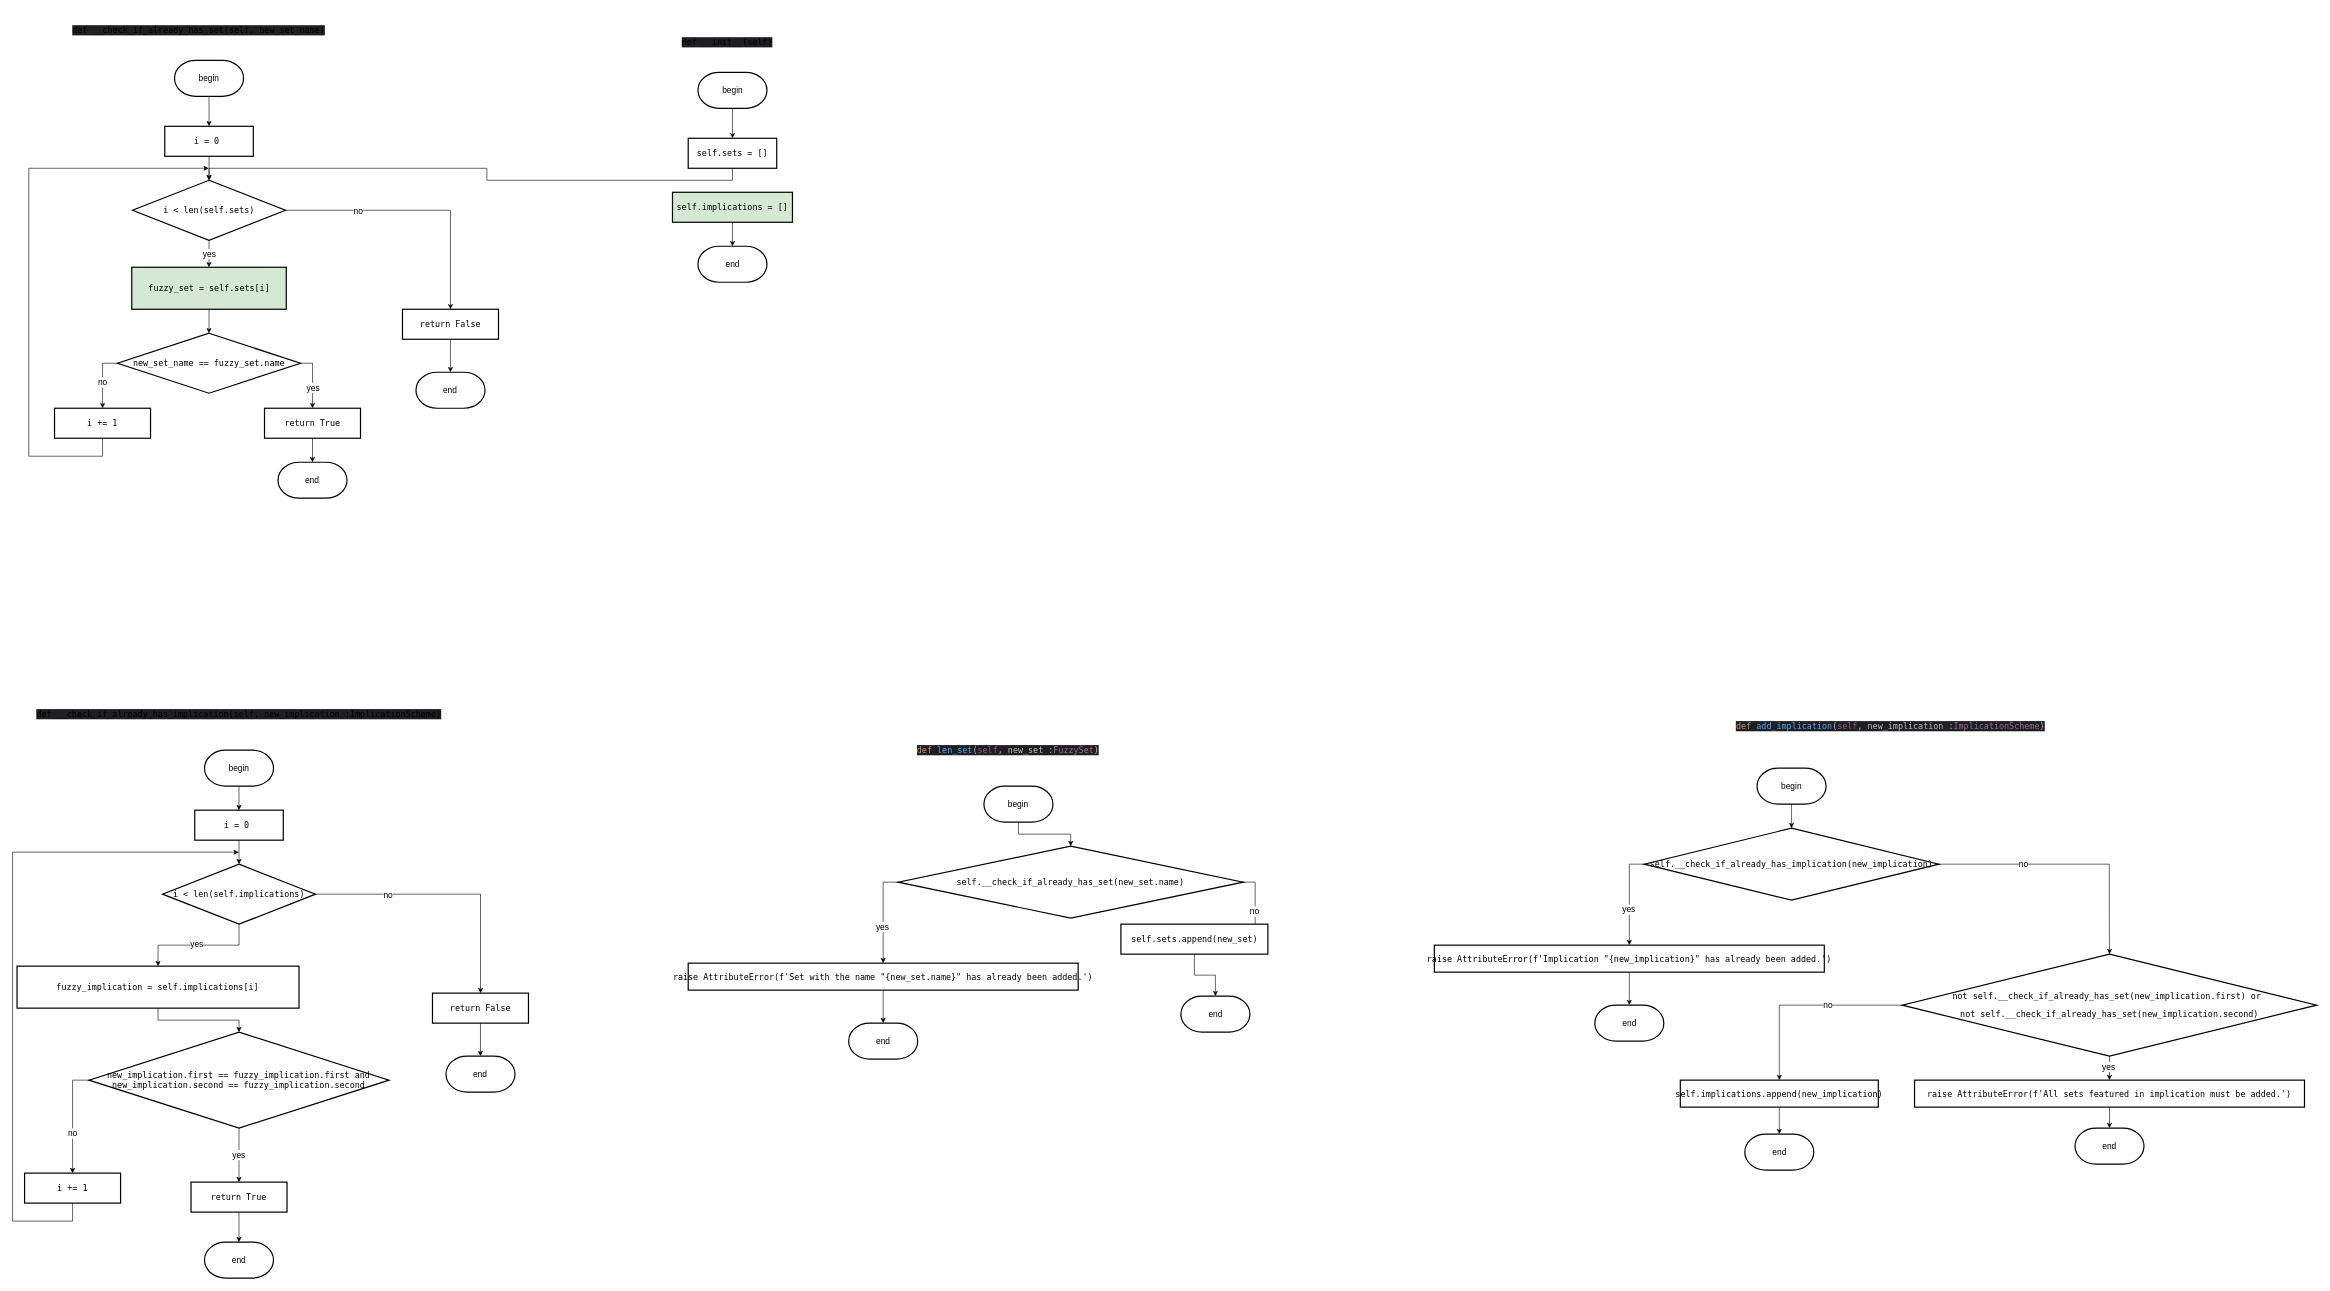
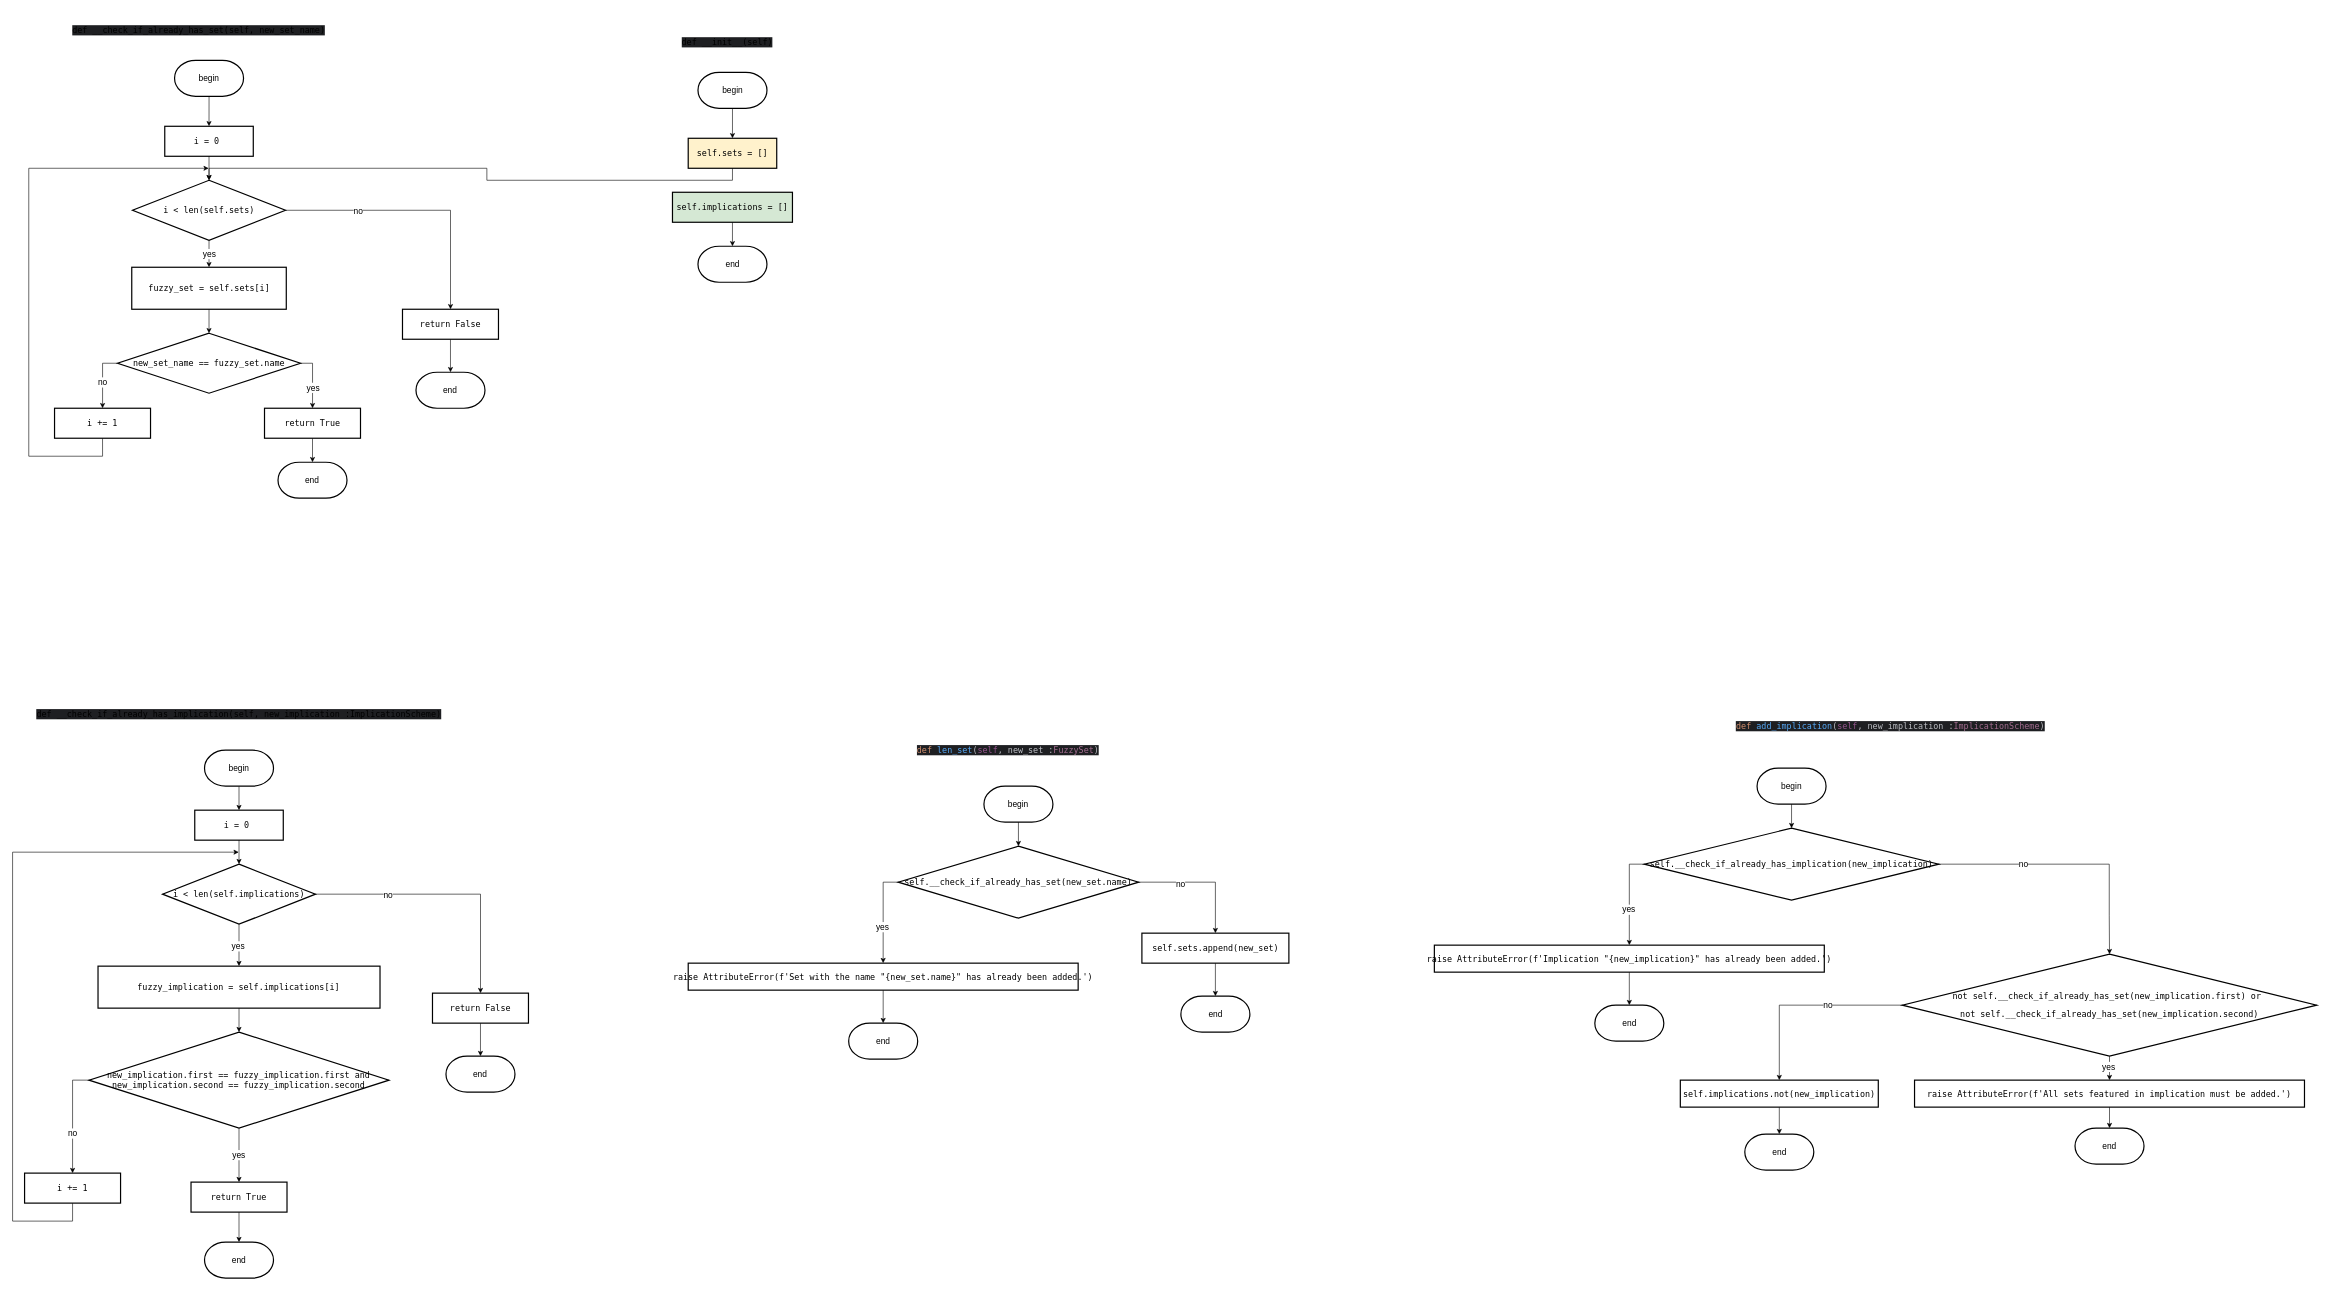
- <mxCell id="28" value="&lt;div&gt;&lt;pre style=&quot;font-family: &amp;quot;JetBrains Mono&amp;quot;, monospace;&quot;&gt;&lt;pre style=&quot;font-family: &amp;quot;JetBrains Mono&amp;quot;, monospace;&quot;&gt;&lt;pre style=&quot;font-family: &amp;quot;JetBrains Mono&amp;quot;, monospace;&quot;&gt;&lt;pre style=&quot;font-family: &amp;quot;JetBrains Mono&amp;quot;, monospace;&quot;&gt;&lt;pre style=&quot;font-family: &amp;quot;JetBrains Mono&amp;quot;, monospace;&quot;&gt;&lt;pre style=&quot;font-family: &amp;quot;JetBrains Mono&amp;quot;, monospace;&quot;&gt;&lt;pre style=&quot;font-family: &amp;quot;JetBrains Mono&amp;quot;, monospace;&quot;&gt;&lt;pre style=&quot;font-family: &amp;quot;JetBrains Mono&amp;quot;, monospace;&quot;&gt;&lt;pre style=&quot;font-family: &amp;quot;JetBrains Mono&amp;quot;, monospace;&quot;&gt;&lt;font&gt;self.sets = []&lt;/font&gt;&lt;/pre&gt;&lt;/pre&gt;&lt;/pre&gt;&lt;/pre&gt;&lt;/pre&gt;&lt;/pre&gt;&lt;/pre&gt;&lt;/pre&gt;&lt;/pre&gt;&lt;/div&gt;" style="rounded=0;whiteSpace=wrap;html=1;absoluteArcSize=1;arcSize=14;strokeWidth=2;fontSize=14;labelBackgroundColor=none;fontColor=default;" parent="1" vertex="1"><mxGeometry x="1146.23" y="230" width="147.55" height="50" as="geometry" /></mxCell>
+ <mxCell id="28" value="&lt;div&gt;&lt;pre style=&quot;font-family: &amp;quot;JetBrains Mono&amp;quot;, monospace;&quot;&gt;&lt;pre style=&quot;font-family: &amp;quot;JetBrains Mono&amp;quot;, monospace;&quot;&gt;&lt;pre style=&quot;font-family: &amp;quot;JetBrains Mono&amp;quot;, monospace;&quot;&gt;&lt;pre style=&quot;font-family: &amp;quot;JetBrains Mono&amp;quot;, monospace;&quot;&gt;&lt;pre style=&quot;font-family: &amp;quot;JetBrains Mono&amp;quot;, monospace;&quot;&gt;&lt;pre style=&quot;font-family: &amp;quot;JetBrains Mono&amp;quot;, monospace;&quot;&gt;&lt;pre style=&quot;font-family: &amp;quot;JetBrains Mono&amp;quot;, monospace;&quot;&gt;&lt;pre style=&quot;font-family: &amp;quot;JetBrains Mono&amp;quot;, monospace;&quot;&gt;&lt;pre style=&quot;font-family: &amp;quot;JetBrains Mono&amp;quot;, monospace;&quot;&gt;&lt;font&gt;self.sets = []&lt;/font&gt;&lt;/pre&gt;&lt;/pre&gt;&lt;/pre&gt;&lt;/pre&gt;&lt;/pre&gt;&lt;/pre&gt;&lt;/pre&gt;&lt;/pre&gt;&lt;/pre&gt;&lt;/div&gt;" style="rounded=0;whiteSpace=wrap;html=1;absoluteArcSize=1;arcSize=14;strokeWidth=2;fontSize=14;labelBackgroundColor=none;fontColor=default;fillColor=#fff2cc;" parent="1" vertex="1"><mxGeometry x="1146.23" y="230" width="147.55" height="50" as="geometry" /></mxCell>
- <mxCell id="95" value="&lt;div&gt;&lt;pre&gt;&lt;pre&gt;&lt;pre&gt;&lt;pre&gt;&lt;pre&gt;&lt;pre&gt;&lt;pre&gt;&lt;pre&gt;&lt;pre&gt;&lt;font&gt;&lt;font face=&quot;JetBrains Mono, monospace&quot;&gt;fuzzy_set &lt;/font&gt;&lt;font face=&quot;JetBrains Mono, monospace&quot;&gt;= &lt;/font&gt;self.sets[i]&lt;/font&gt;&lt;font face=&quot;JetBrains Mono, monospace&quot;&gt;&lt;/font&gt;&lt;/pre&gt;&lt;/pre&gt;&lt;/pre&gt;&lt;/pre&gt;&lt;/pre&gt;&lt;/pre&gt;&lt;/pre&gt;&lt;/pre&gt;&lt;/pre&gt;&lt;/div&gt;" style="rounded=0;whiteSpace=wrap;html=1;absoluteArcSize=1;arcSize=14;strokeWidth=2;fontSize=14;labelBackgroundColor=none;fontColor=default;fillColor=#d5e8d4;" parent="1" vertex="1"><mxGeometry x="218.66" y="445" width="257.58" height="70" as="geometry" /></mxCell>
+ <mxCell id="95" value="&lt;div&gt;&lt;pre&gt;&lt;pre&gt;&lt;pre&gt;&lt;pre&gt;&lt;pre&gt;&lt;pre&gt;&lt;pre&gt;&lt;pre&gt;&lt;pre&gt;&lt;font&gt;&lt;font face=&quot;JetBrains Mono, monospace&quot;&gt;fuzzy_set &lt;/font&gt;&lt;font face=&quot;JetBrains Mono, monospace&quot;&gt;= &lt;/font&gt;self.sets[i]&lt;/font&gt;&lt;font face=&quot;JetBrains Mono, monospace&quot;&gt;&lt;/font&gt;&lt;/pre&gt;&lt;/pre&gt;&lt;/pre&gt;&lt;/pre&gt;&lt;/pre&gt;&lt;/pre&gt;&lt;/pre&gt;&lt;/pre&gt;&lt;/pre&gt;&lt;/div&gt;" style="rounded=0;whiteSpace=wrap;html=1;absoluteArcSize=1;arcSize=14;strokeWidth=2;fontSize=14;labelBackgroundColor=none;fontColor=default;" parent="1" vertex="1"><mxGeometry x="218.66" y="445" width="257.58" height="70" as="geometry" /></mxCell>
- <mxCell id="64" value="&lt;div&gt;&lt;pre style=&quot;font-family: &amp;quot;JetBrains Mono&amp;quot;, monospace;&quot;&gt;&lt;font&gt;self.__check_if_already_has_set(new_set.name)&lt;/font&gt;&lt;/pre&gt;&lt;/div&gt;" style="strokeWidth=2;html=1;shape=mxgraph.flowchart.decision;whiteSpace=wrap;fontSize=14;labelBackgroundColor=none;fontColor=default;" parent="1" vertex="1"><mxGeometry x="1496.27" y="1410" width="575" height="120" as="geometry" /></mxCell>
+ <mxCell id="64" value="&lt;div&gt;&lt;pre style=&quot;font-family: &amp;quot;JetBrains Mono&amp;quot;, monospace;&quot;&gt;&lt;font&gt;self.__check_if_already_has_set(new_set.name)&lt;/font&gt;&lt;/pre&gt;&lt;/div&gt;" style="strokeWidth=2;html=1;shape=mxgraph.flowchart.decision;whiteSpace=wrap;fontSize=14;labelBackgroundColor=none;fontColor=default;" parent="1" vertex="1"><mxGeometry x="1496.27" y="1410" width="400.82" height="120" as="geometry" /></mxCell>
- <mxCell id="66" value="&lt;div&gt;&lt;pre style=&quot;font-family: &amp;quot;JetBrains Mono&amp;quot;, monospace;&quot;&gt;&lt;pre style=&quot;font-family: &amp;quot;JetBrains Mono&amp;quot;, monospace;&quot;&gt;&lt;pre style=&quot;font-family: &amp;quot;JetBrains Mono&amp;quot;, monospace;&quot;&gt;&lt;pre style=&quot;font-family: &amp;quot;JetBrains Mono&amp;quot;, monospace;&quot;&gt;&lt;pre style=&quot;font-family: &amp;quot;JetBrains Mono&amp;quot;, monospace;&quot;&gt;&lt;pre style=&quot;font-family: &amp;quot;JetBrains Mono&amp;quot;, monospace;&quot;&gt;&lt;pre style=&quot;font-family: &amp;quot;JetBrains Mono&amp;quot;, monospace;&quot;&gt;&lt;pre style=&quot;font-family: &amp;quot;JetBrains Mono&amp;quot;, monospace;&quot;&gt;&lt;pre style=&quot;font-family: &amp;quot;JetBrains Mono&amp;quot;, monospace;&quot;&gt;&lt;font&gt;self.sets.append(new_set)&lt;/font&gt;&lt;/pre&gt;&lt;/pre&gt;&lt;/pre&gt;&lt;/pre&gt;&lt;/pre&gt;&lt;/pre&gt;&lt;/pre&gt;&lt;/pre&gt;&lt;/pre&gt;&lt;/div&gt;" style="rounded=0;whiteSpace=wrap;html=1;absoluteArcSize=1;arcSize=14;strokeWidth=2;fontSize=14;labelBackgroundColor=none;fontColor=default;" parent="1" vertex="1"><mxGeometry x="1867.5" y="1540" width="245" height="50" as="geometry" /></mxCell>
+ <mxCell id="66" value="&lt;div&gt;&lt;pre style=&quot;font-family: &amp;quot;JetBrains Mono&amp;quot;, monospace;&quot;&gt;&lt;pre style=&quot;font-family: &amp;quot;JetBrains Mono&amp;quot;, monospace;&quot;&gt;&lt;pre style=&quot;font-family: &amp;quot;JetBrains Mono&amp;quot;, monospace;&quot;&gt;&lt;pre style=&quot;font-family: &amp;quot;JetBrains Mono&amp;quot;, monospace;&quot;&gt;&lt;pre style=&quot;font-family: &amp;quot;JetBrains Mono&amp;quot;, monospace;&quot;&gt;&lt;pre style=&quot;font-family: &amp;quot;JetBrains Mono&amp;quot;, monospace;&quot;&gt;&lt;pre style=&quot;font-family: &amp;quot;JetBrains Mono&amp;quot;, monospace;&quot;&gt;&lt;pre style=&quot;font-family: &amp;quot;JetBrains Mono&amp;quot;, monospace;&quot;&gt;&lt;pre style=&quot;font-family: &amp;quot;JetBrains Mono&amp;quot;, monospace;&quot;&gt;&lt;font&gt;self.sets.append(new_set)&lt;/font&gt;&lt;/pre&gt;&lt;/pre&gt;&lt;/pre&gt;&lt;/pre&gt;&lt;/pre&gt;&lt;/pre&gt;&lt;/pre&gt;&lt;/pre&gt;&lt;/pre&gt;&lt;/div&gt;" style="rounded=0;whiteSpace=wrap;html=1;absoluteArcSize=1;arcSize=14;strokeWidth=2;fontSize=14;labelBackgroundColor=none;fontColor=default;" parent="1" vertex="1"><mxGeometry x="1902.5" y="1555" width="245" height="50" as="geometry" /></mxCell>
- <mxCell id="51" value="&lt;div&gt;&lt;pre&gt;&lt;pre&gt;&lt;pre&gt;&lt;pre&gt;&lt;pre&gt;&lt;pre&gt;&lt;pre&gt;&lt;pre&gt;&lt;pre&gt;&lt;font&gt;&lt;font face=&quot;JetBrains Mono, monospace&quot;&gt;fuzzy_implication = &lt;/font&gt;self.implications[i]&lt;/font&gt;&lt;font face=&quot;JetBrains Mono, monospace&quot;&gt;&lt;/font&gt;&lt;/pre&gt;&lt;/pre&gt;&lt;/pre&gt;&lt;/pre&gt;&lt;/pre&gt;&lt;/pre&gt;&lt;/pre&gt;&lt;/pre&gt;&lt;/pre&gt;&lt;/div&gt;" style="rounded=0;whiteSpace=wrap;html=1;absoluteArcSize=1;arcSize=14;strokeWidth=2;fontSize=14;labelBackgroundColor=none;fontColor=default;" parent="1" vertex="1"><mxGeometry x="27.43" y="1610" width="470.05" height="70" as="geometry" /></mxCell>
+ <mxCell id="51" value="&lt;div&gt;&lt;pre&gt;&lt;pre&gt;&lt;pre&gt;&lt;pre&gt;&lt;pre&gt;&lt;pre&gt;&lt;pre&gt;&lt;pre&gt;&lt;pre&gt;&lt;font&gt;&lt;font face=&quot;JetBrains Mono, monospace&quot;&gt;fuzzy_implication = &lt;/font&gt;self.implications[i]&lt;/font&gt;&lt;font face=&quot;JetBrains Mono, monospace&quot;&gt;&lt;/font&gt;&lt;/pre&gt;&lt;/pre&gt;&lt;/pre&gt;&lt;/pre&gt;&lt;/pre&gt;&lt;/pre&gt;&lt;/pre&gt;&lt;/pre&gt;&lt;/pre&gt;&lt;/div&gt;" style="rounded=0;whiteSpace=wrap;html=1;absoluteArcSize=1;arcSize=14;strokeWidth=2;fontSize=14;labelBackgroundColor=none;fontColor=default;" parent="1" vertex="1"><mxGeometry x="162.43" y="1610" width="470.05" height="70" as="geometry" /></mxCell>
- <mxCell id="92" value="&lt;div&gt;&lt;pre style=&quot;font-family: &amp;quot;JetBrains Mono&amp;quot;, monospace;&quot;&gt;&lt;pre style=&quot;font-family: &amp;quot;JetBrains Mono&amp;quot;, monospace;&quot;&gt;&lt;pre style=&quot;font-family: &amp;quot;JetBrains Mono&amp;quot;, monospace;&quot;&gt;&lt;pre style=&quot;font-family: &amp;quot;JetBrains Mono&amp;quot;, monospace;&quot;&gt;&lt;pre style=&quot;font-family: &amp;quot;JetBrains Mono&amp;quot;, monospace;&quot;&gt;&lt;pre style=&quot;font-family: &amp;quot;JetBrains Mono&amp;quot;, monospace;&quot;&gt;&lt;pre style=&quot;font-family: &amp;quot;JetBrains Mono&amp;quot;, monospace;&quot;&gt;&lt;pre style=&quot;font-family: &amp;quot;JetBrains Mono&amp;quot;, monospace;&quot;&gt;&lt;pre style=&quot;font-family: &amp;quot;JetBrains Mono&amp;quot;, monospace;&quot;&gt;&lt;font&gt;self.implications.append(new_implication)&lt;/font&gt;&lt;/pre&gt;&lt;/pre&gt;&lt;/pre&gt;&lt;/pre&gt;&lt;/pre&gt;&lt;/pre&gt;&lt;/pre&gt;&lt;/pre&gt;&lt;/pre&gt;&lt;/div&gt;" style="rounded=0;whiteSpace=wrap;html=1;absoluteArcSize=1;arcSize=14;strokeWidth=2;fontSize=14;labelBackgroundColor=none;fontColor=default;" parent="1" vertex="1"><mxGeometry x="2800" y="1800" width="330" height="45" as="geometry" /></mxCell>
+ <mxCell id="92" value="&lt;div&gt;&lt;pre style=&quot;font-family: &amp;quot;JetBrains Mono&amp;quot;, monospace;&quot;&gt;&lt;pre style=&quot;font-family: &amp;quot;JetBrains Mono&amp;quot;, monospace;&quot;&gt;&lt;pre style=&quot;font-family: &amp;quot;JetBrains Mono&amp;quot;, monospace;&quot;&gt;&lt;pre style=&quot;font-family: &amp;quot;JetBrains Mono&amp;quot;, monospace;&quot;&gt;&lt;pre style=&quot;font-family: &amp;quot;JetBrains Mono&amp;quot;, monospace;&quot;&gt;&lt;pre style=&quot;font-family: &amp;quot;JetBrains Mono&amp;quot;, monospace;&quot;&gt;&lt;pre style=&quot;font-family: &amp;quot;JetBrains Mono&amp;quot;, monospace;&quot;&gt;&lt;pre style=&quot;font-family: &amp;quot;JetBrains Mono&amp;quot;, monospace;&quot;&gt;&lt;pre style=&quot;font-family: &amp;quot;JetBrains Mono&amp;quot;, monospace;&quot;&gt;&lt;font&gt;self.implications.not(new_implication)&lt;/font&gt;&lt;/pre&gt;&lt;/pre&gt;&lt;/pre&gt;&lt;/pre&gt;&lt;/pre&gt;&lt;/pre&gt;&lt;/pre&gt;&lt;/pre&gt;&lt;/pre&gt;&lt;/div&gt;" style="rounded=0;whiteSpace=wrap;html=1;absoluteArcSize=1;arcSize=14;strokeWidth=2;fontSize=14;labelBackgroundColor=none;fontColor=default;" parent="1" vertex="1"><mxGeometry x="2800" y="1800" width="330" height="45" as="geometry" /></mxCell>
